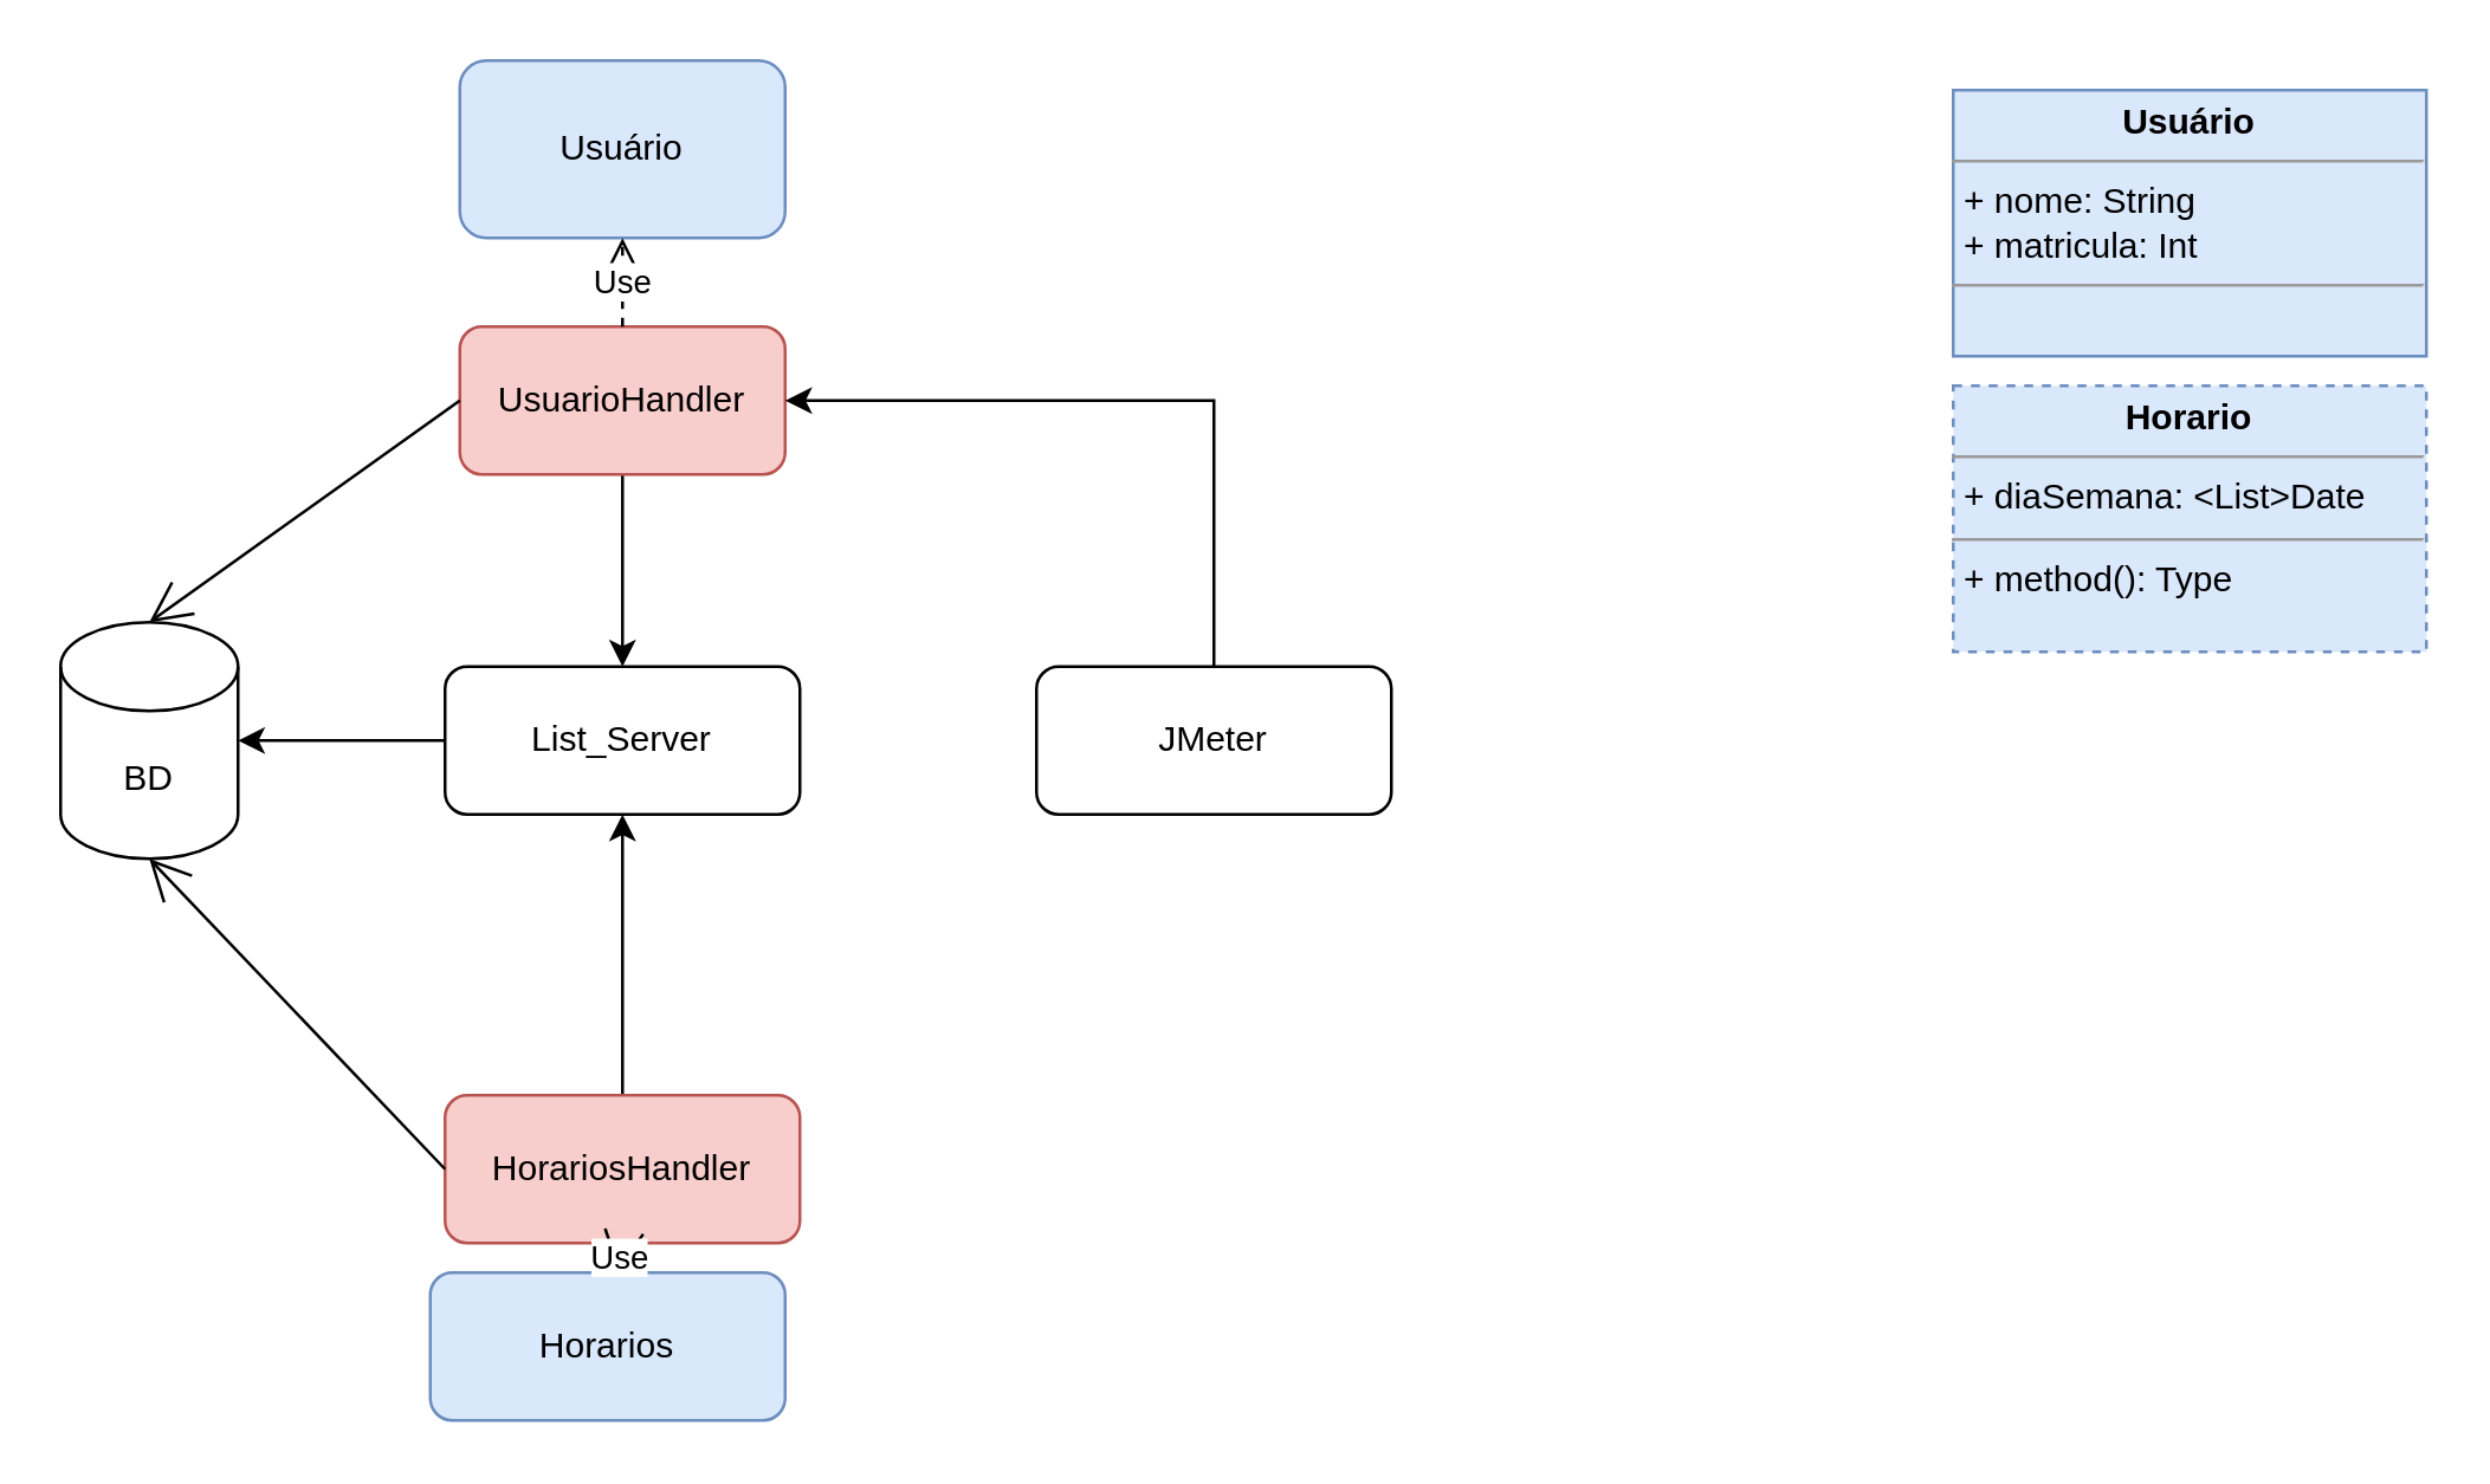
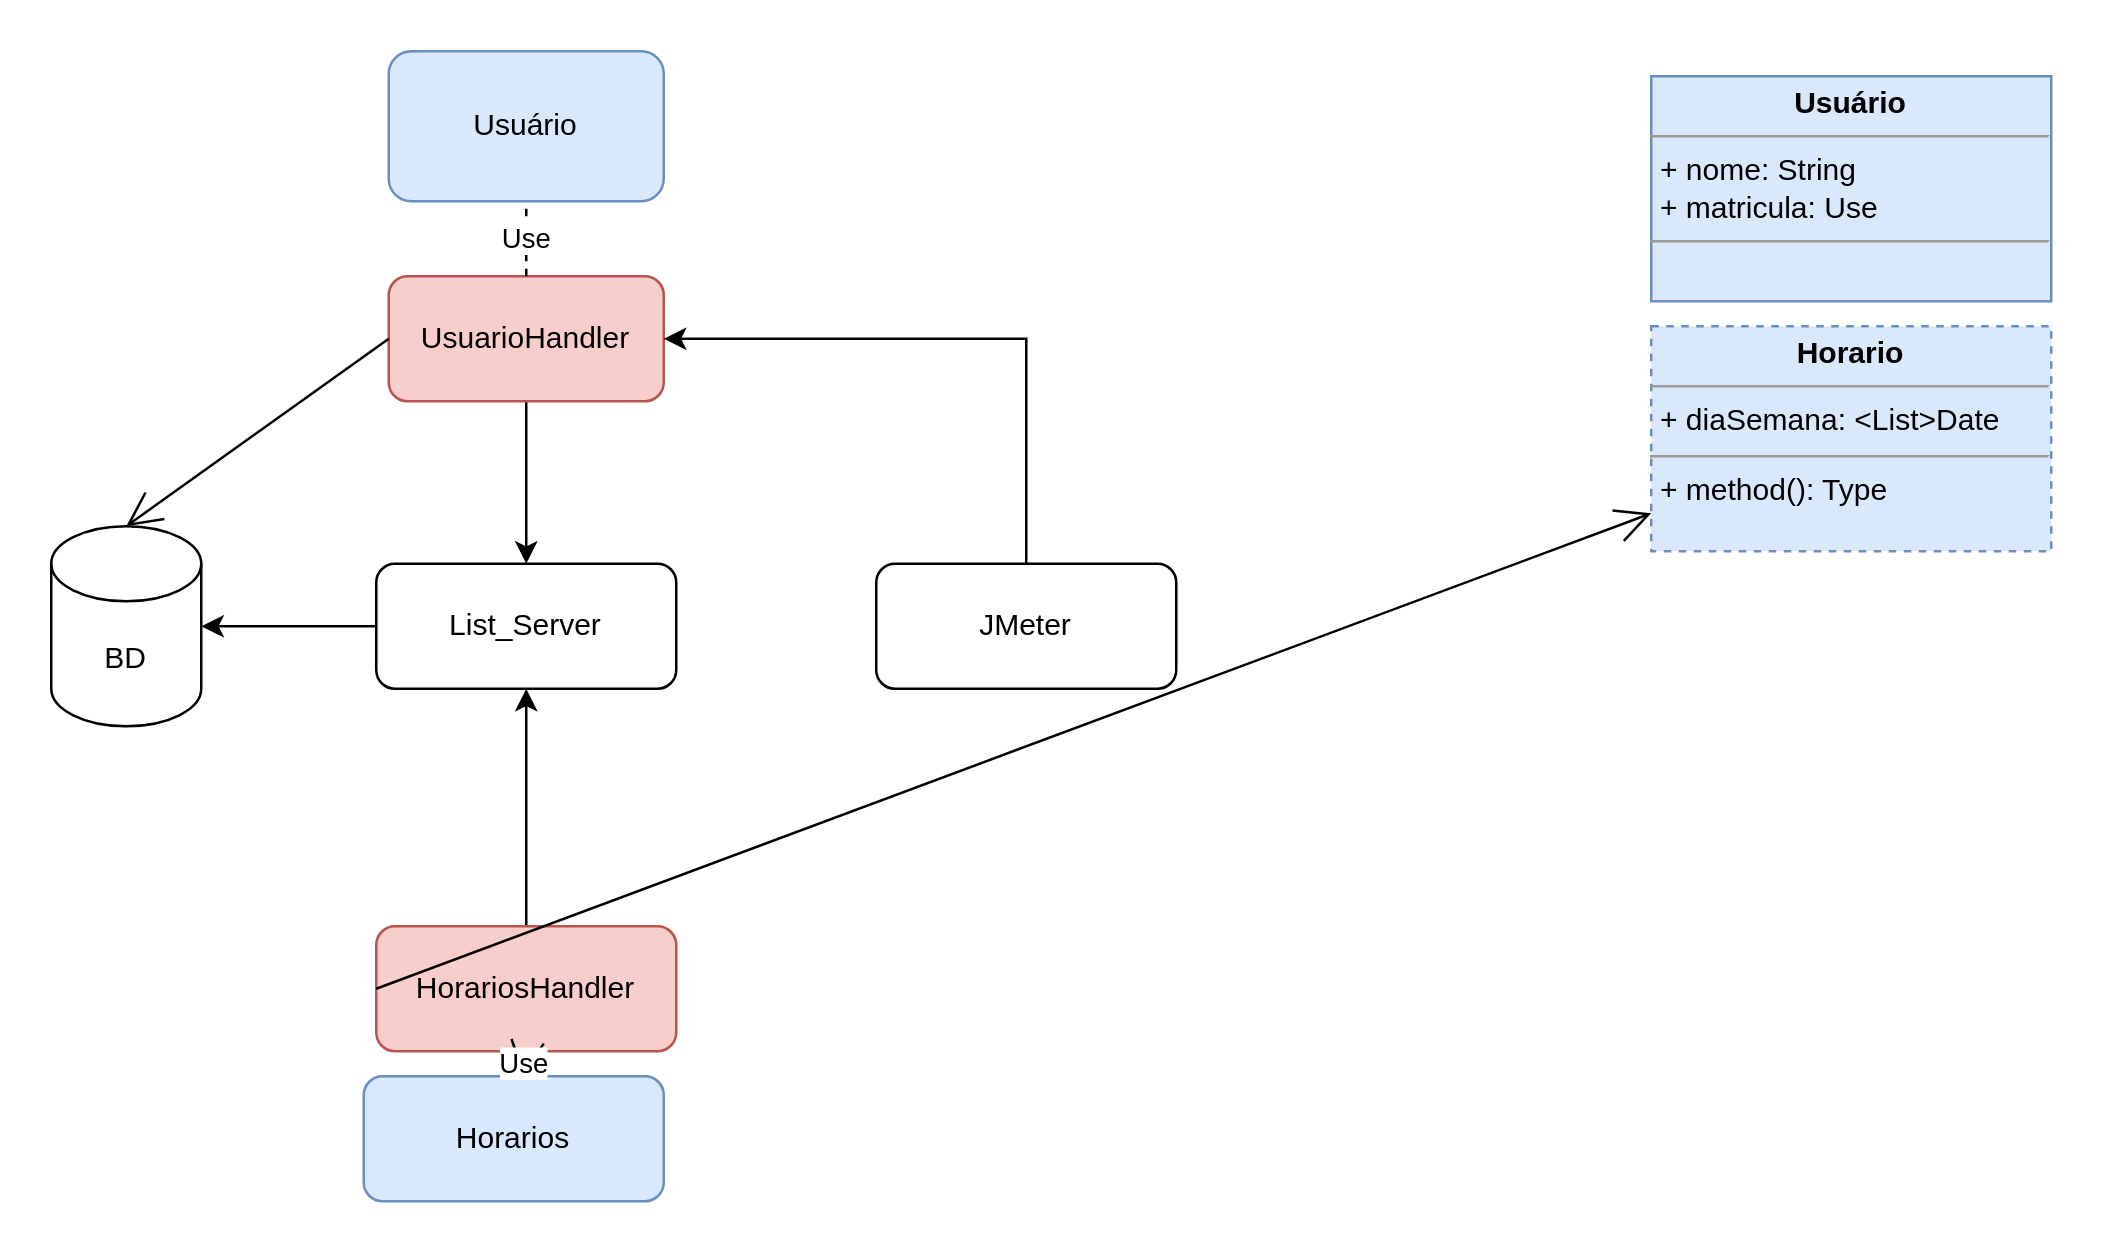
- <mxCell id="6" value="&lt;p style=&quot;margin:0px;margin-top:4px;text-align:center;&quot;&gt;&lt;b&gt;Usuário&lt;/b&gt;&lt;/p&gt;&lt;hr size=&quot;1&quot;&gt;&lt;p style=&quot;margin:0px;margin-left:4px;&quot;&gt;+ nome: String&lt;/p&gt;&lt;p style=&quot;margin:0px;margin-left:4px;&quot;&gt;+ matricula: Int&lt;br&gt;&lt;/p&gt;&lt;hr size=&quot;1&quot;&gt;&lt;p style=&quot;margin:0px;margin-left:4px;&quot;&gt;&lt;br&gt;&lt;/p&gt;" style="verticalAlign=top;align=left;overflow=fill;fontSize=12;fontFamily=Helvetica;html=1;fillColor=#dae8fc;strokeColor=#6c8ebf;" vertex="1" parent="1"><mxGeometry x="660" y="30" width="160" height="90" as="geometry" /></mxCell>
+ <mxCell id="6" value="&lt;p style=&quot;margin:0px;margin-top:4px;text-align:center;&quot;&gt;&lt;b&gt;Usuário&lt;/b&gt;&lt;/p&gt;&lt;hr size=&quot;1&quot;&gt;&lt;p style=&quot;margin:0px;margin-left:4px;&quot;&gt;+ nome: String&lt;/p&gt;&lt;p style=&quot;margin:0px;margin-left:4px;&quot;&gt;+ matricula: Use&lt;br&gt;&lt;/p&gt;&lt;hr size=&quot;1&quot;&gt;&lt;p style=&quot;margin:0px;margin-left:4px;&quot;&gt;&lt;br&gt;&lt;/p&gt;" style="verticalAlign=top;align=left;overflow=fill;fontSize=12;fontFamily=Helvetica;html=1;fillColor=#dae8fc;strokeColor=#6c8ebf;" vertex="1" parent="1"><mxGeometry x="660" y="30" width="160" height="90" as="geometry" /></mxCell>
- <mxCell id="10" value="Use" style="endArrow=open;endSize=12;dashed=1;html=1;rounded=0;exitX=0.5;exitY=0;exitDx=0;exitDy=0;entryX=0.5;entryY=1;entryDx=0;entryDy=0;" edge="1" parent="1" source="9" target="3"><mxGeometry width="160" relative="1" as="geometry"><mxPoint x="-70" y="60" as="sourcePoint" /><mxPoint x="90" y="60" as="targetPoint" /></mxGeometry></mxCell>
+ <mxCell id="10" value="Use" style="endArrow=none;endSize=12;dashed=1;html=1;rounded=0;exitX=0.5;exitY=0;exitDx=0;exitDy=0;entryX=0.5;entryY=1;entryDx=0;entryDy=0;" edge="1" parent="1" source="9" target="3"><mxGeometry width="160" relative="1" as="geometry"><mxPoint x="-70" y="60" as="sourcePoint" /><mxPoint x="90" y="60" as="targetPoint" /></mxGeometry></mxCell>
- <mxCell id="13" value="" style="endArrow=open;endFill=1;endSize=12;html=1;rounded=0;exitX=0;exitY=0.5;exitDx=0;exitDy=0;entryX=0.5;entryY=1;entryDx=0;entryDy=0;entryPerimeter=0;" edge="1" parent="1" source="5" target="2"><mxGeometry width="160" relative="1" as="geometry"><mxPoint x="330" y="340" as="sourcePoint" /><mxPoint x="490" y="340" as="targetPoint" /></mxGeometry></mxCell>
+ <mxCell id="13" value="" style="endArrow=open;endFill=1;endSize=12;html=1;rounded=0;exitX=0;exitY=0.5;exitDx=0;exitDy=0;" edge="1" parent="1" source="5" target="7"><mxGeometry width="160" relative="1" as="geometry"><mxPoint x="330" y="340" as="sourcePoint" /><mxPoint x="490" y="340" as="targetPoint" /></mxGeometry></mxCell>
